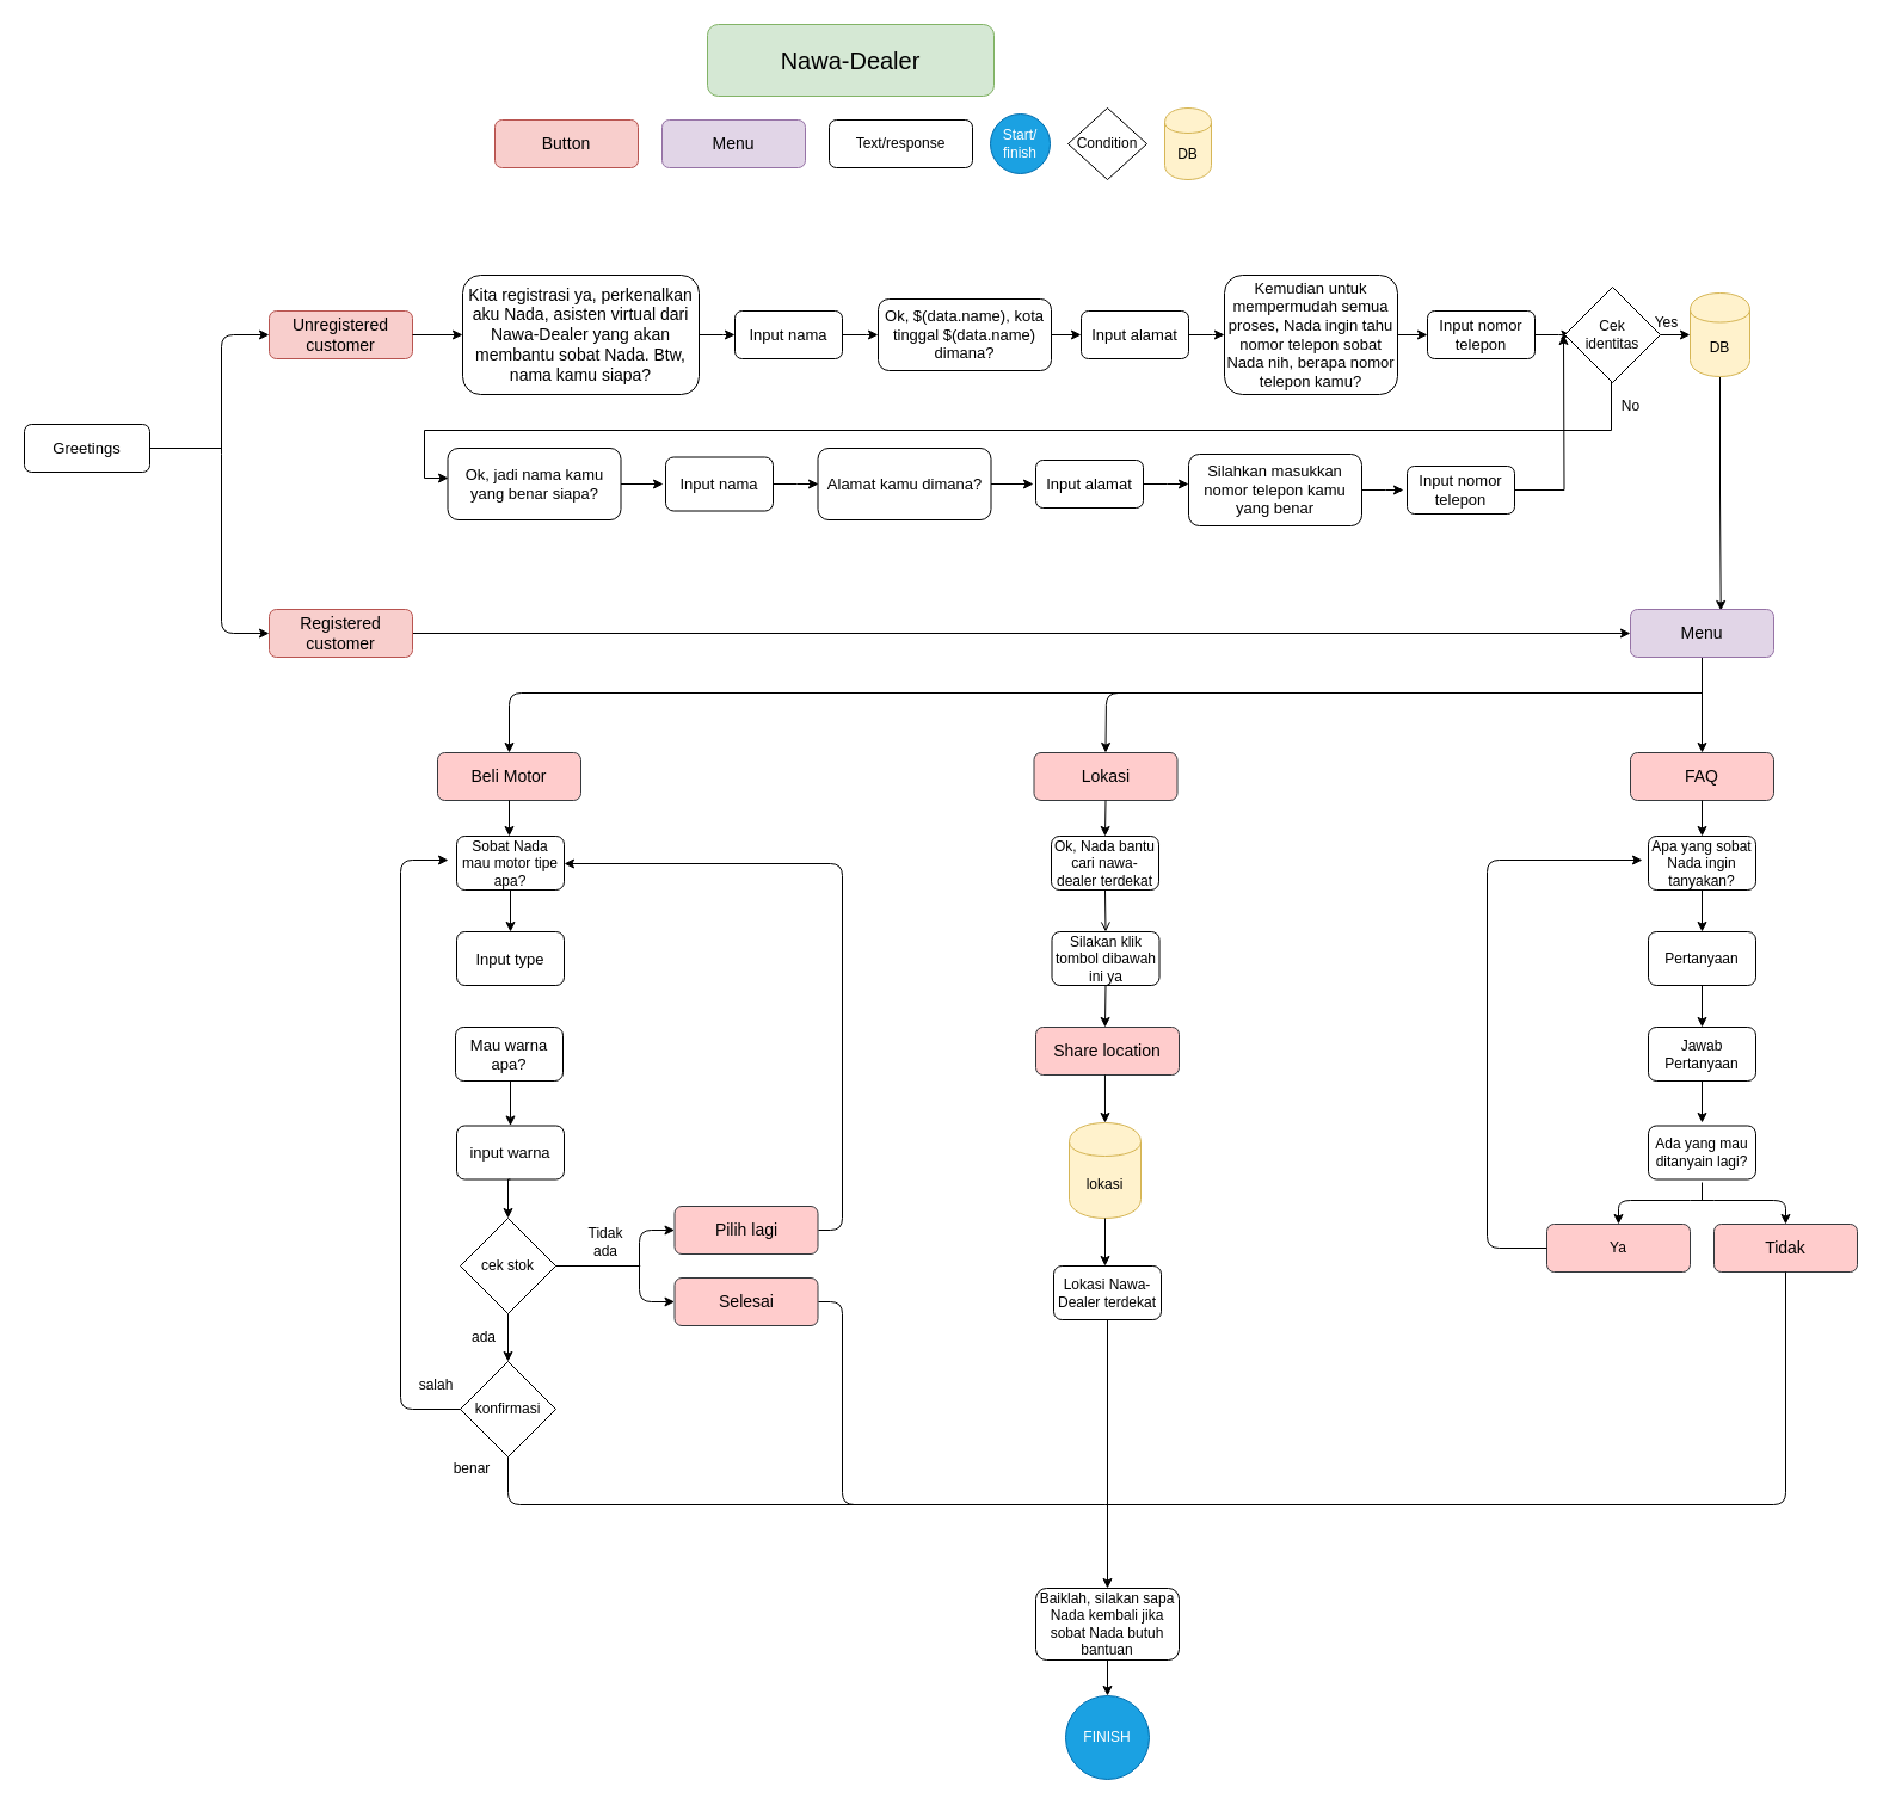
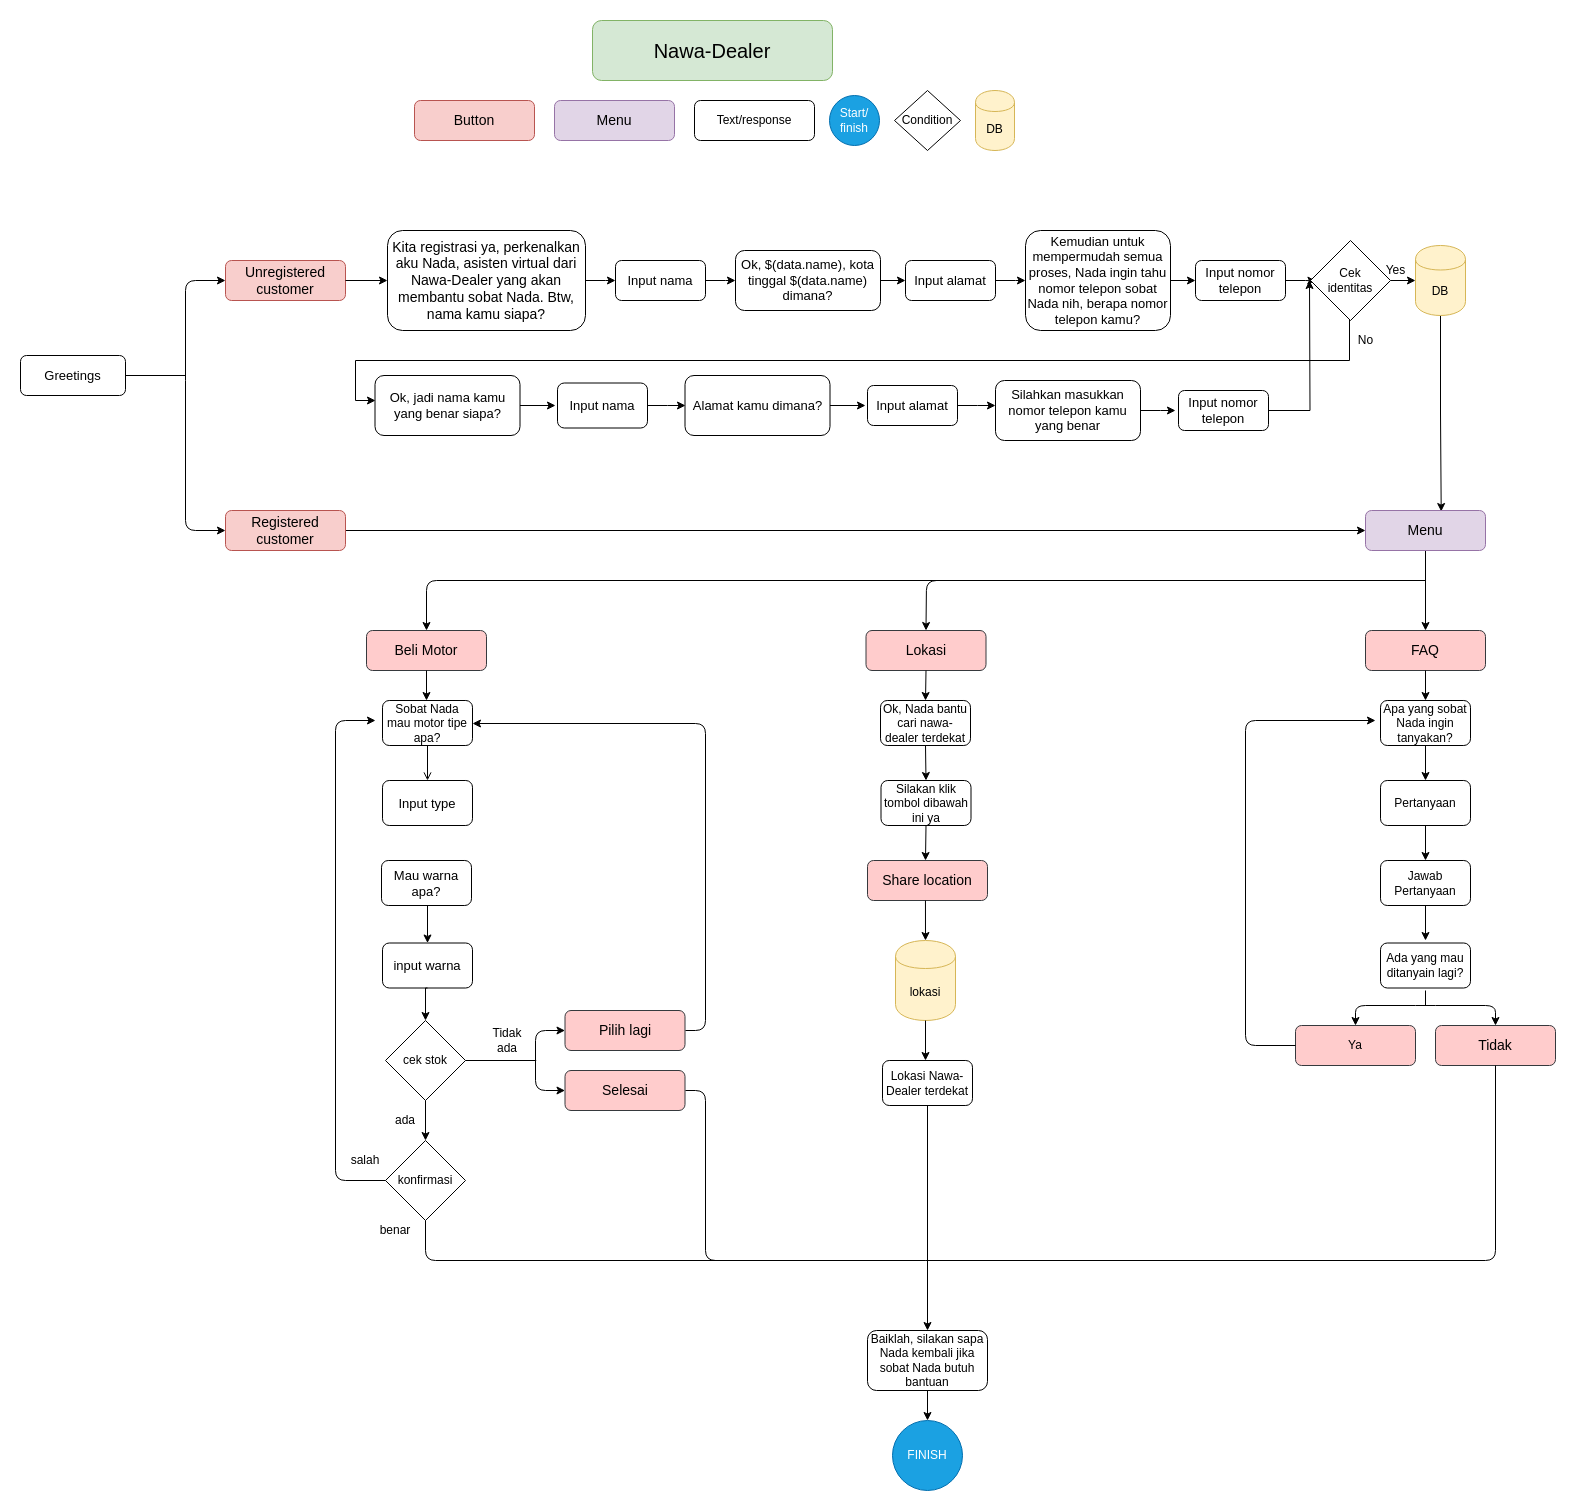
- <mxCell id="55" value="" style="edgeStyle=orthogonalEdgeStyle;rounded=0;orthogonalLoop=1;jettySize=auto;html=1;entryX=0.5;entryY=0;entryDx=0;entryDy=0;" parent="1" source="56" target="58" edge="1"><mxGeometry relative="1" as="geometry"><mxPoint x="426" y="770" as="targetPoint" /></mxGeometry></mxCell>
+ <mxCell id="55" value="" style="edgeStyle=orthogonalEdgeStyle;rounded=0;orthogonalLoop=1;jettySize=auto;html=1;entryX=0.5;entryY=0;entryDx=0;entryDy=0;endArrow=open;" parent="1" source="56" target="58" edge="1"><mxGeometry relative="1" as="geometry"><mxPoint x="426" y="770" as="targetPoint" /></mxGeometry></mxCell>
- <mxCell id="79" value="" style="endArrow=open;html=1;exitX=0.5;exitY=1;exitDx=0;exitDy=0;entryX=0.5;entryY=0;entryDx=0;entryDy=0;" parent="1" source="77" target="80" edge="1"><mxGeometry width="50" height="50" relative="1" as="geometry"><mxPoint x="925" y="920" as="sourcePoint" /><mxPoint x="975" y="870" as="targetPoint" /></mxGeometry></mxCell>
+ <mxCell id="79" value="" style="endArrow=classic;html=1;exitX=0.5;exitY=1;exitDx=0;exitDy=0;entryX=0.5;entryY=0;entryDx=0;entryDy=0;" parent="1" source="77" target="80" edge="1"><mxGeometry width="50" height="50" relative="1" as="geometry"><mxPoint x="925" y="920" as="sourcePoint" /><mxPoint x="975" y="870" as="targetPoint" /></mxGeometry></mxCell>
